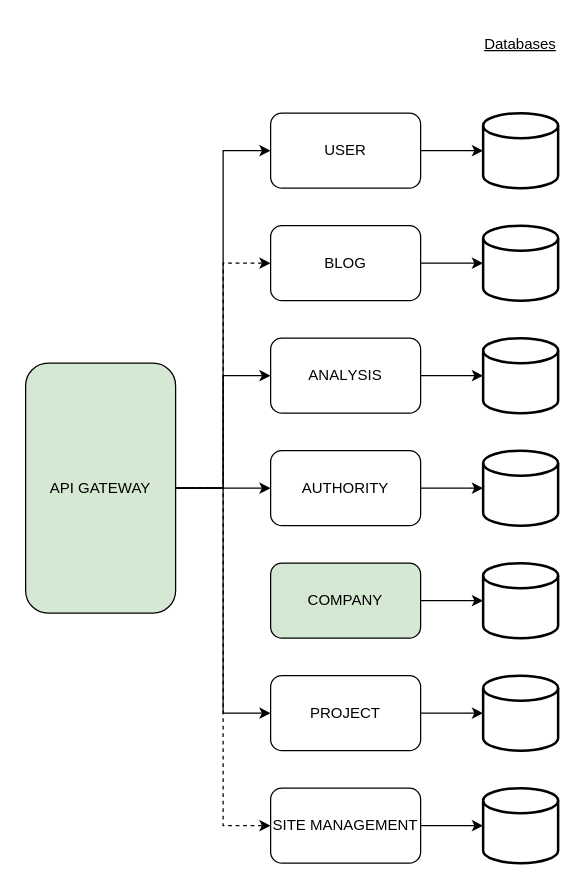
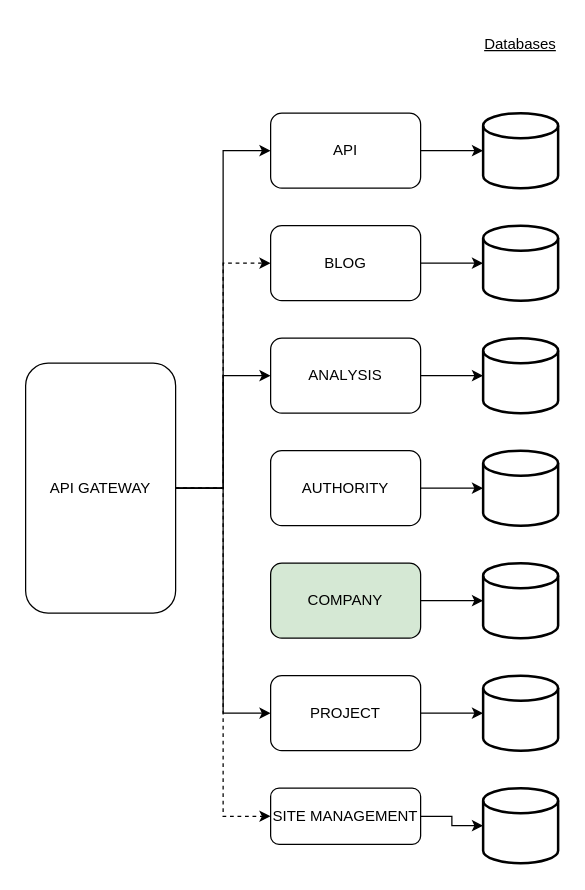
- <mxCell id="10" value="USER" style="rounded=1;whiteSpace=wrap;html=1;" parent="1" vertex="1"><mxGeometry x="216" y="90" width="120" height="60" as="geometry" /></mxCell>
+ <mxCell id="10" value="API" style="rounded=1;whiteSpace=wrap;html=1;" parent="1" vertex="1"><mxGeometry x="216" y="90" width="120" height="60" as="geometry" /></mxCell>
- <mxCell id="8" value="API GATEWAY" style="rounded=1;whiteSpace=wrap;html=1;fillColor=#d5e8d4;" parent="1" vertex="1"><mxGeometry x="20" y="290" width="120" height="200" as="geometry" /></mxCell>
+ <mxCell id="8" value="API GATEWAY" style="rounded=1;whiteSpace=wrap;html=1;" parent="1" vertex="1"><mxGeometry x="20" y="290" width="120" height="200" as="geometry" /></mxCell>
- <mxCell id="5" style="edgeStyle=orthogonalEdgeStyle;rounded=0;orthogonalLoop=1;jettySize=auto;html=1;entryX=0;entryY=0.5;entryDx=0;entryDy=0;" edge="1" parent="1" source="8" target="16"><mxGeometry relative="1" as="geometry" /></mxCell>
- <mxCell id="22" value="SITE MANAGEMENT" style="rounded=1;whiteSpace=wrap;html=1;" parent="1" vertex="1"><mxGeometry x="216" y="630" width="120" height="60" as="geometry" /></mxCell>
+ <mxCell id="22" value="SITE MANAGEMENT" style="rounded=1;whiteSpace=wrap;html=1;" parent="1" vertex="1"><mxGeometry x="216" y="630" width="120" height="45" as="geometry" /></mxCell>
